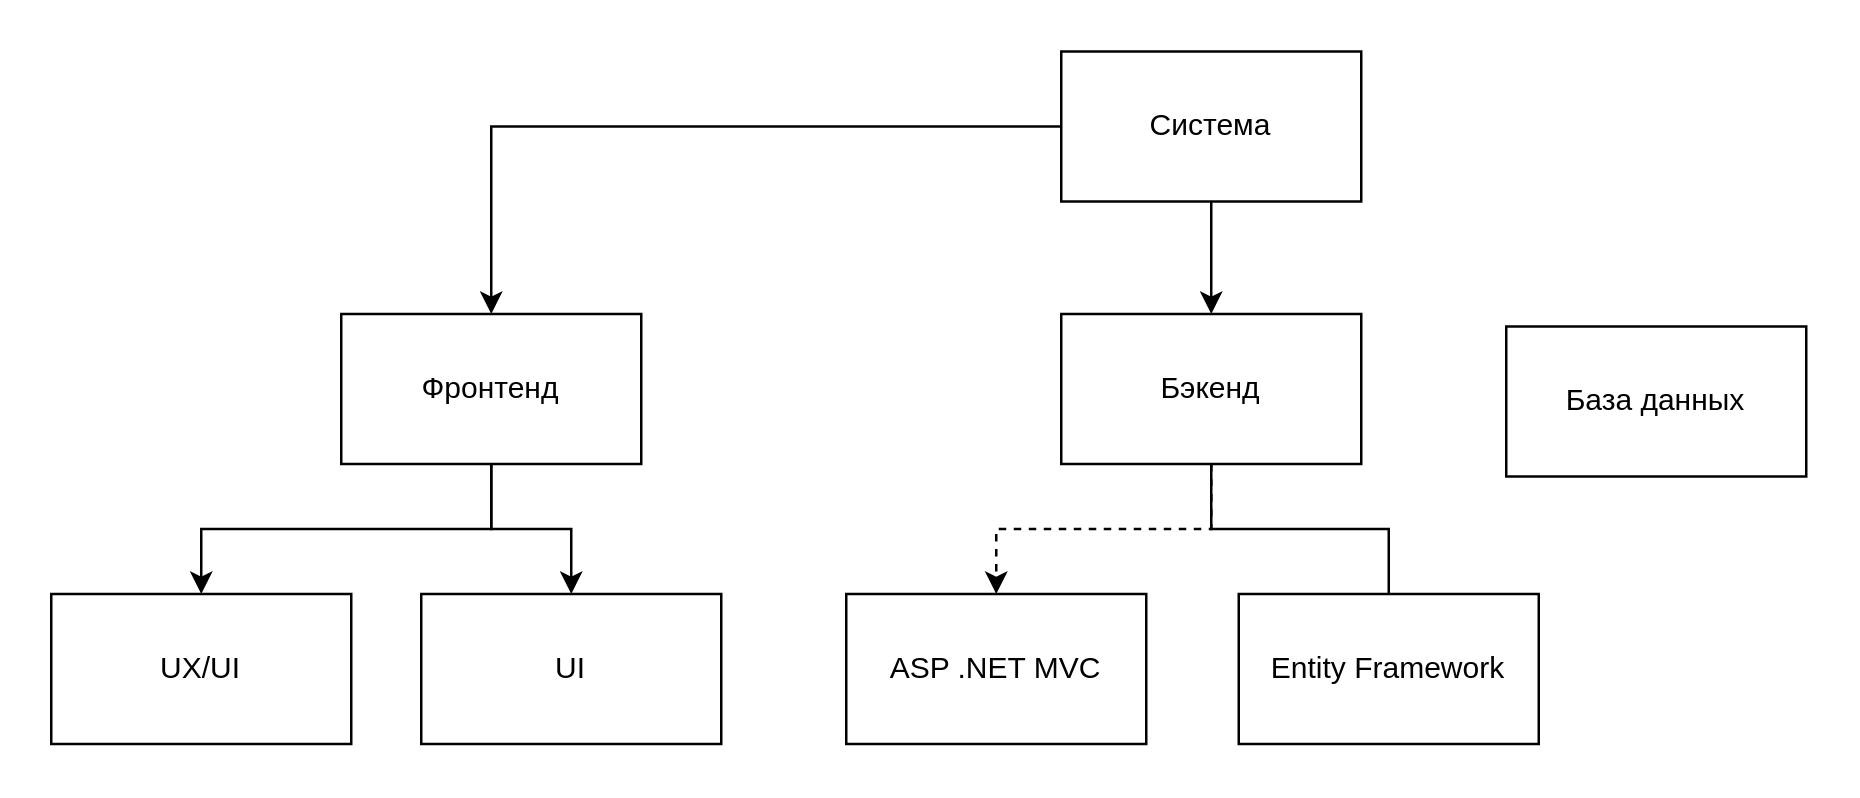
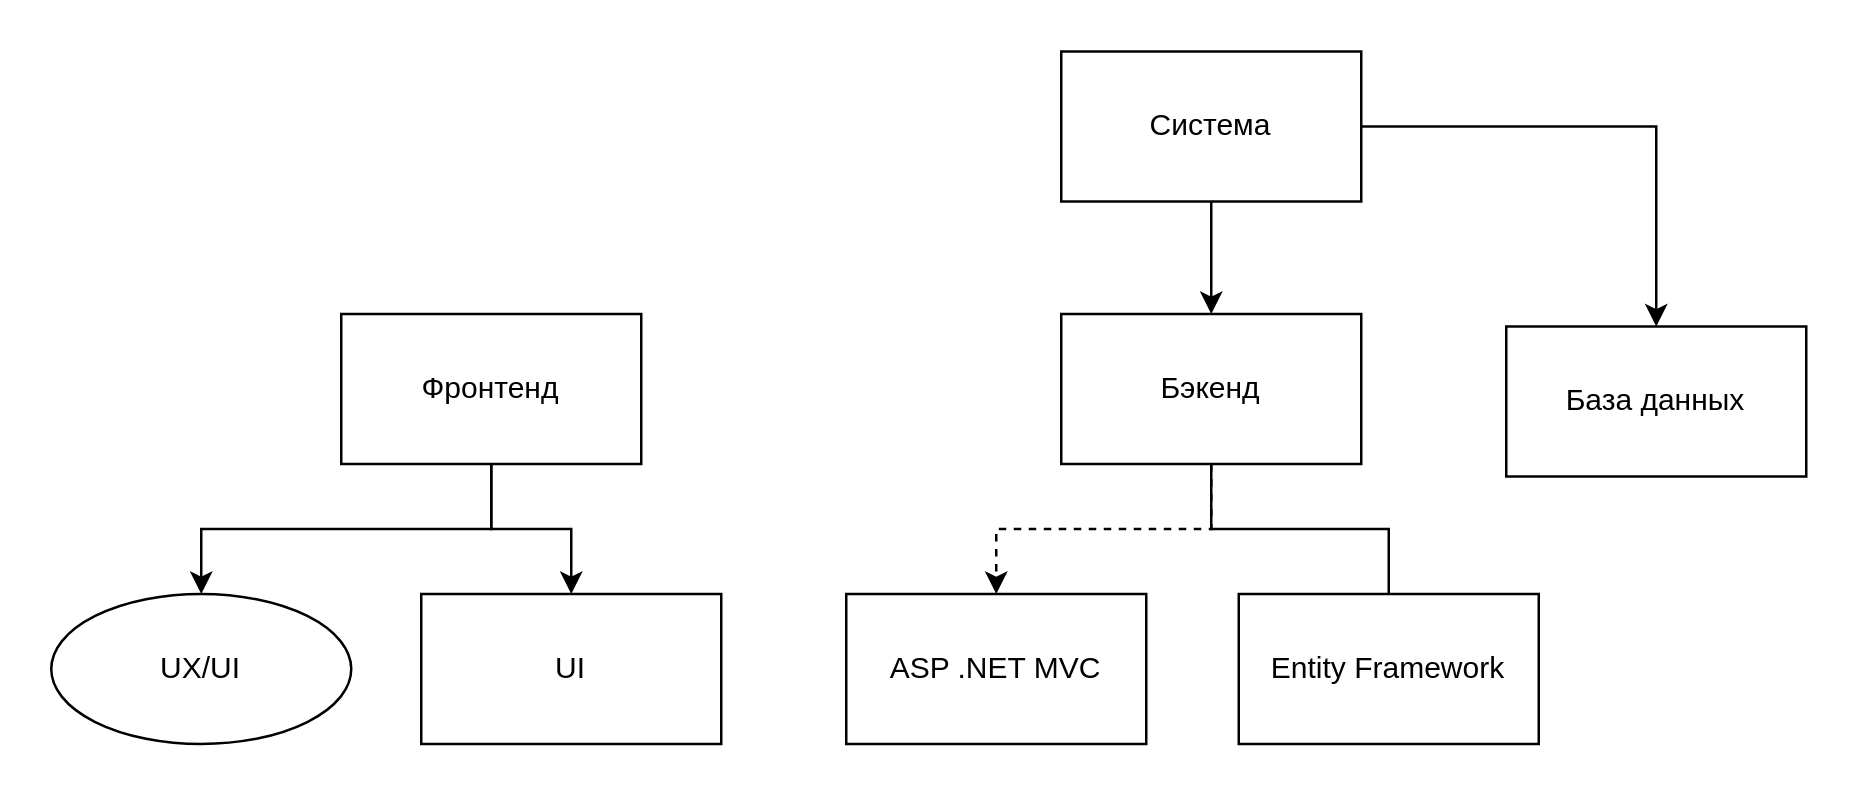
- <mxCell id="2" value="" style="edgeStyle=orthogonalEdgeStyle;rounded=0;orthogonalLoop=1;jettySize=auto;html=1;" edge="1" parent="1" source="5" target="8"><mxGeometry relative="1" as="geometry" /></mxCell>
+ <mxCell id="4" value="" style="edgeStyle=orthogonalEdgeStyle;rounded=0;orthogonalLoop=1;jettySize=auto;html=1;" edge="1" parent="1" source="5" target="16"><mxGeometry relative="1" as="geometry" /></mxCell>
- <mxCell id="9" value="UX/UI" style="rounded=0;whiteSpace=wrap;html=1;" vertex="1" parent="1"><mxGeometry x="20" y="237" width="120" height="60" as="geometry" /></mxCell>
+ <mxCell id="9" value="UX/UI" style="ellipse;whiteSpace=wrap;html=1;" vertex="1" parent="1"><mxGeometry x="20" y="237" width="120" height="60" as="geometry" /></mxCell>
